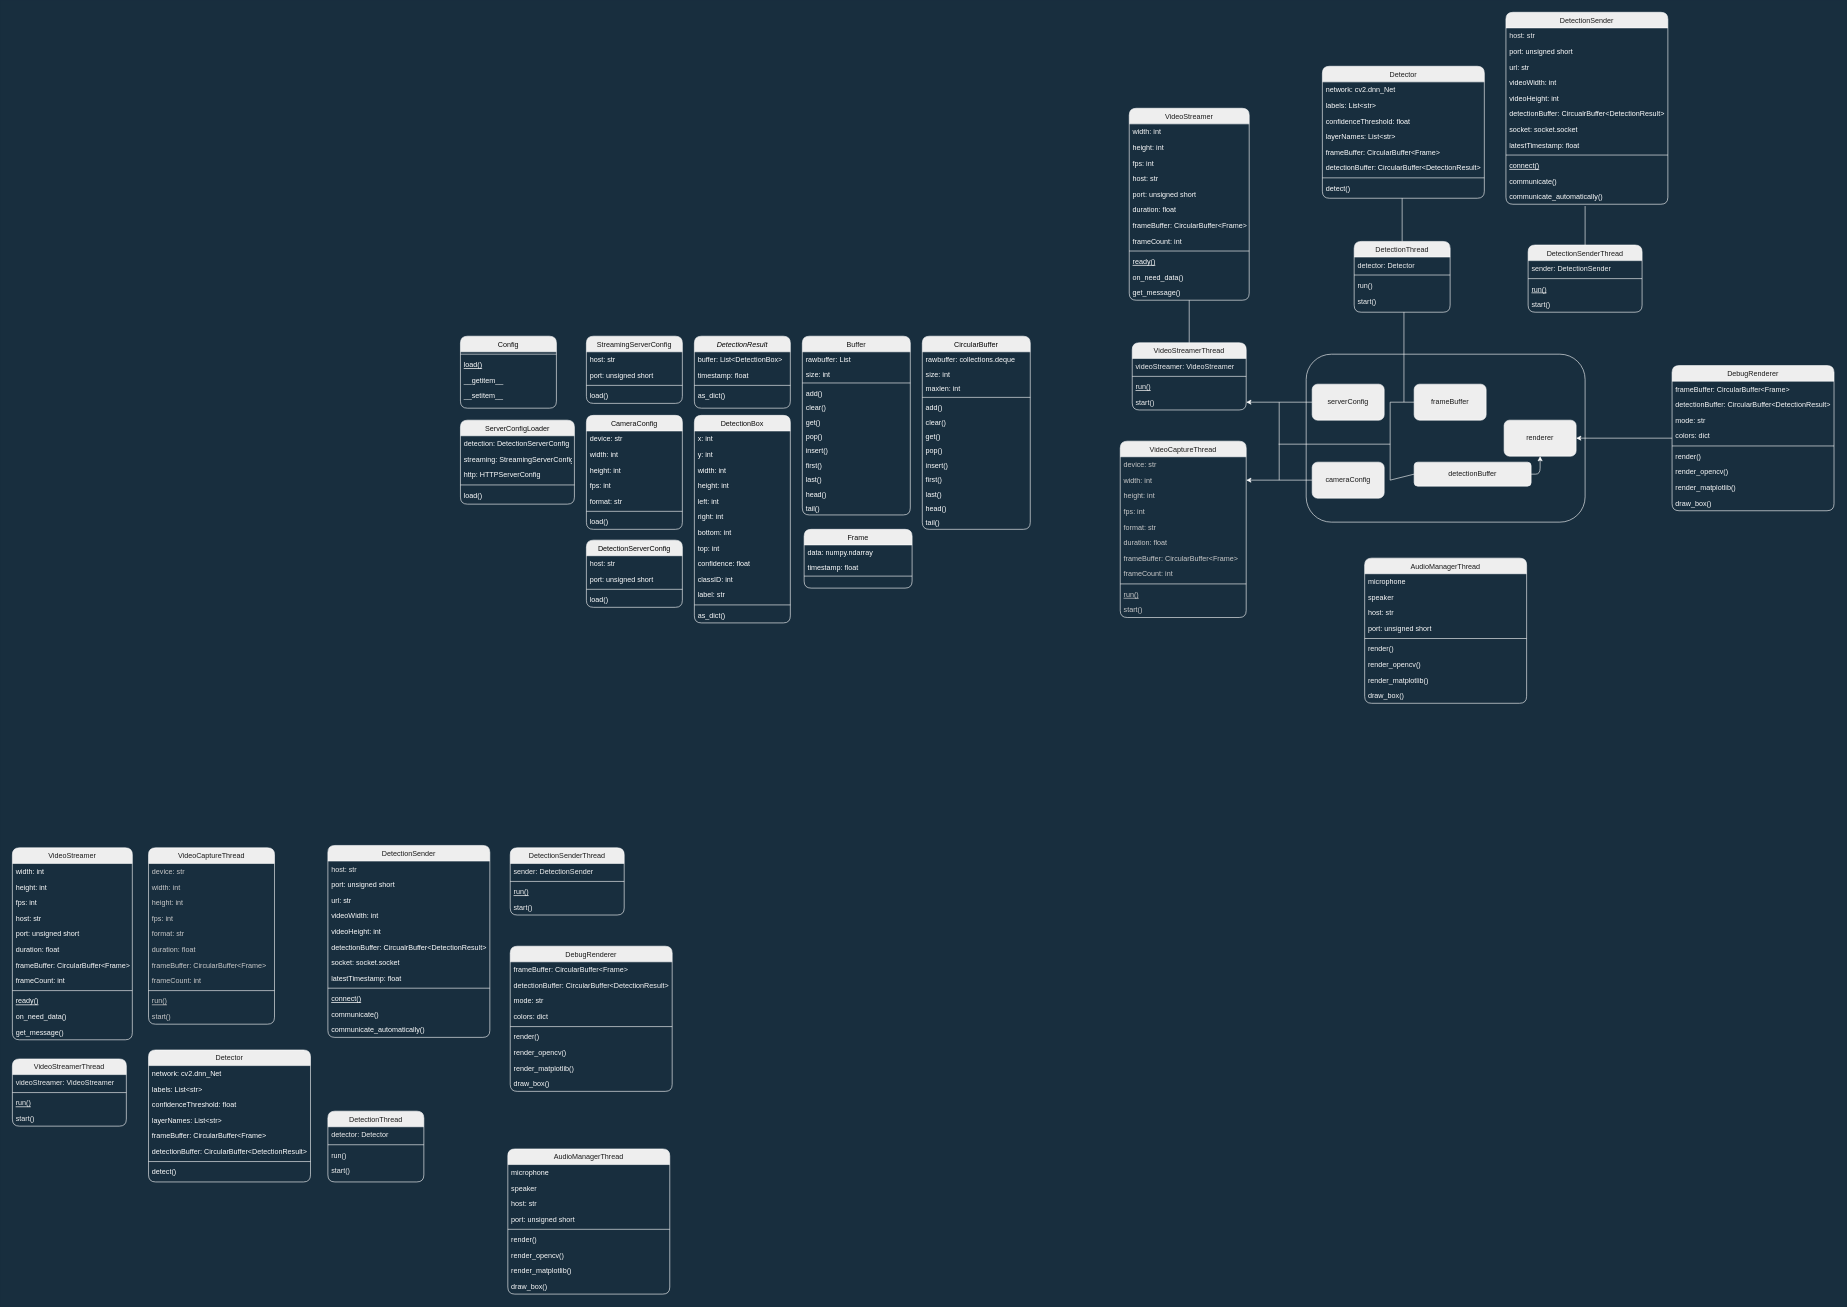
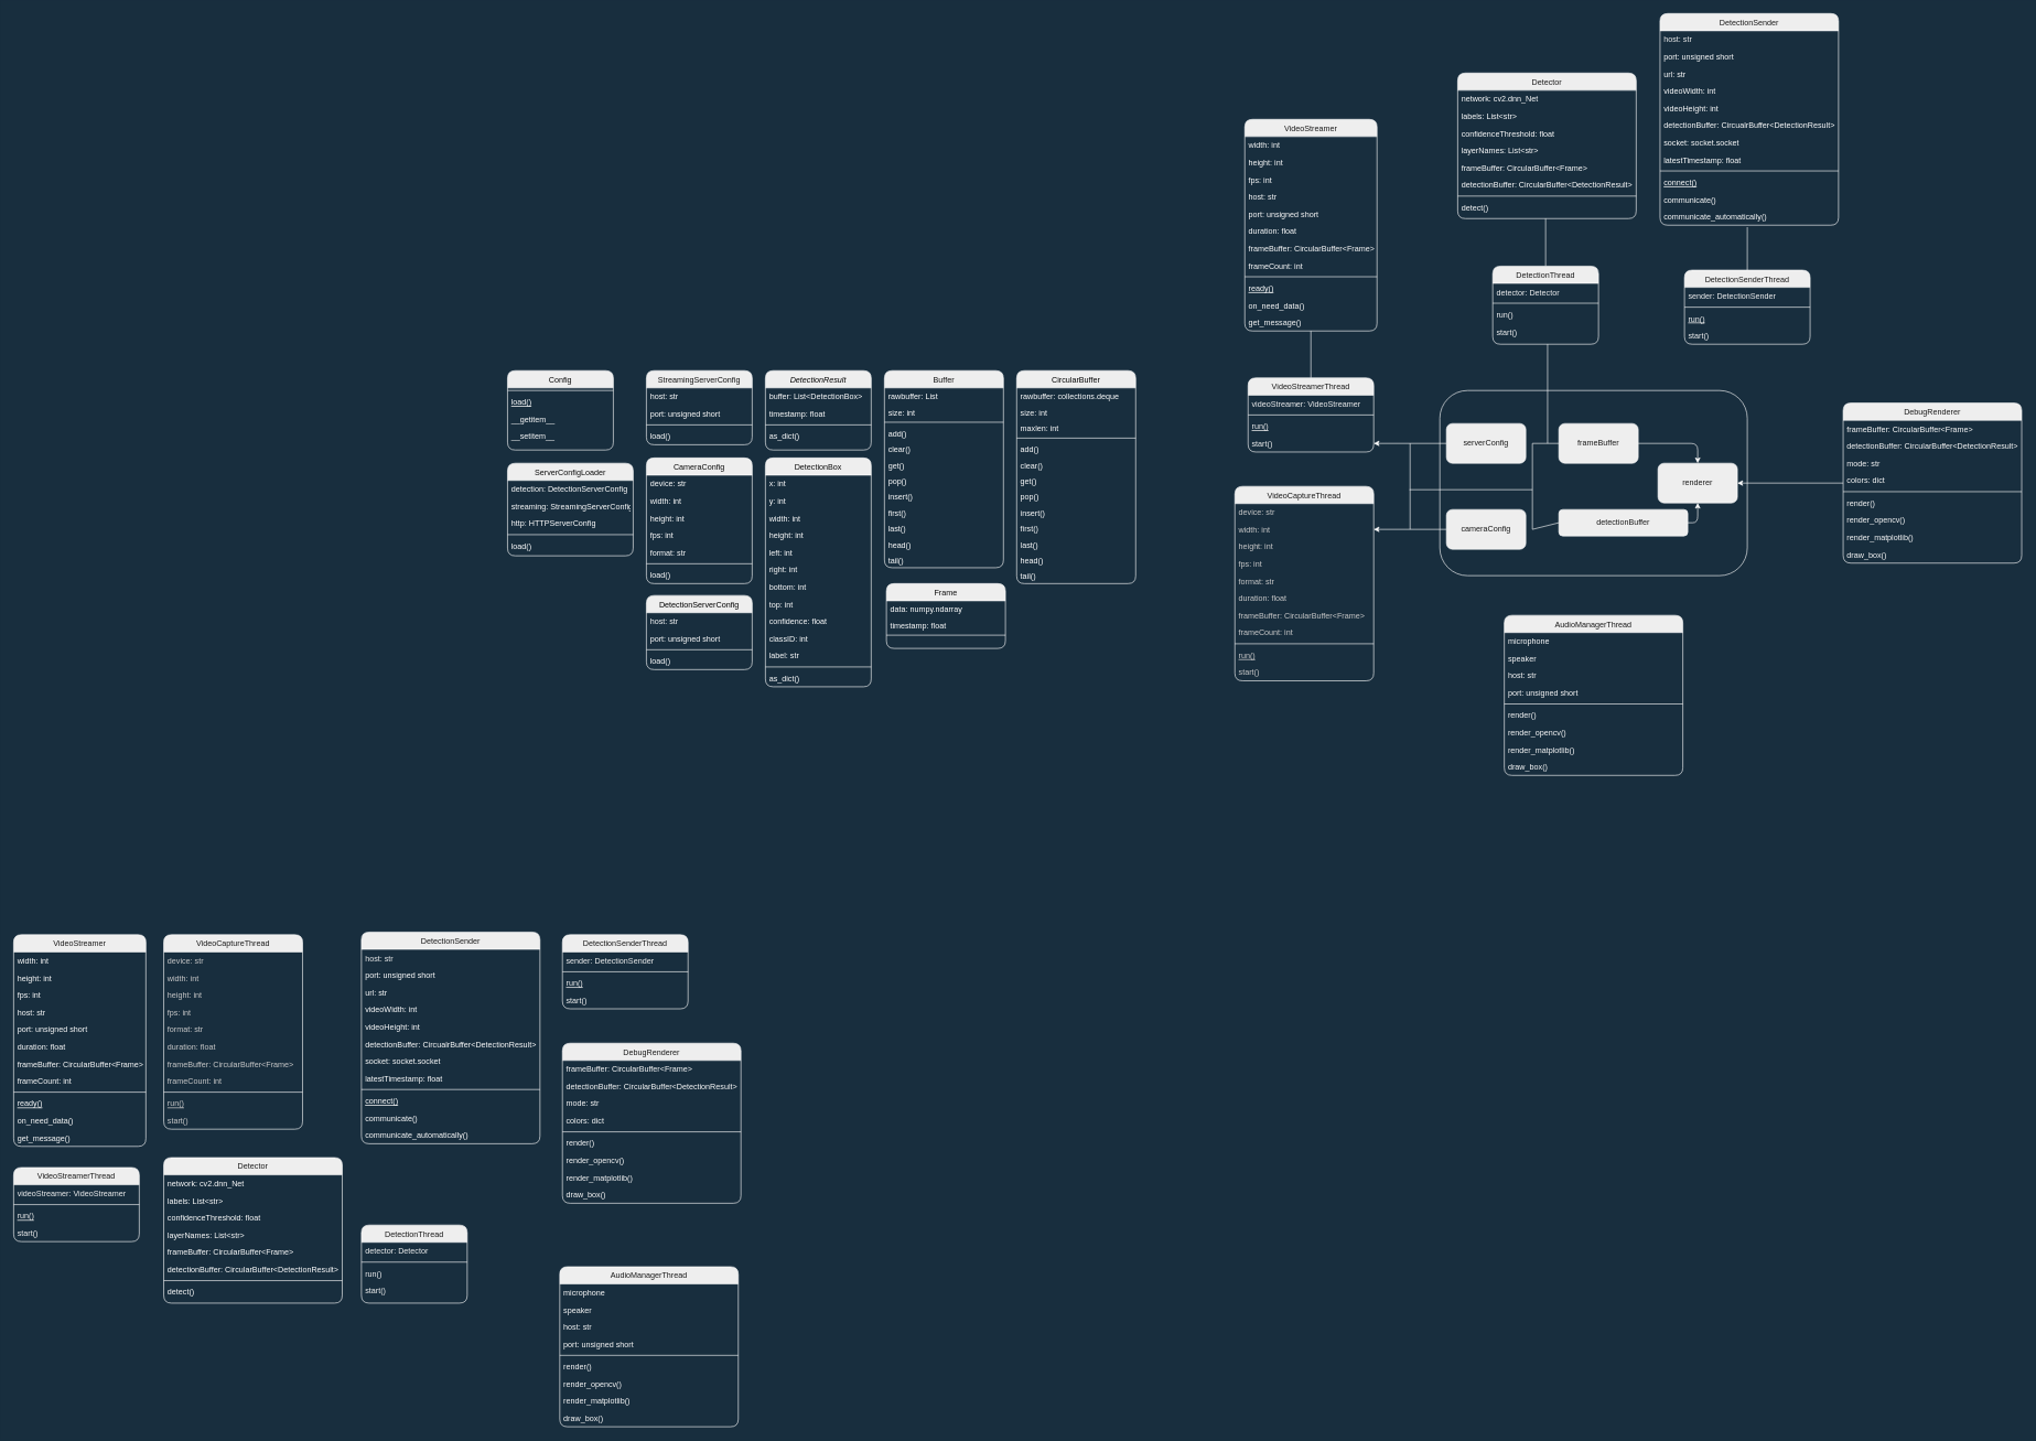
+ <mxCell id="159" style="edgeStyle=orthogonalEdgeStyle;rounded=1;orthogonalLoop=1;jettySize=auto;html=1;entryX=0.5;entryY=0;entryDx=0;entryDy=0;labelBackgroundColor=#182E3E;strokeColor=#FFFFFF;fontColor=#FFFFFF;" parent="154" source="156" target="158" edge="1"><mxGeometry relative="1" as="geometry" /></mxCell>
